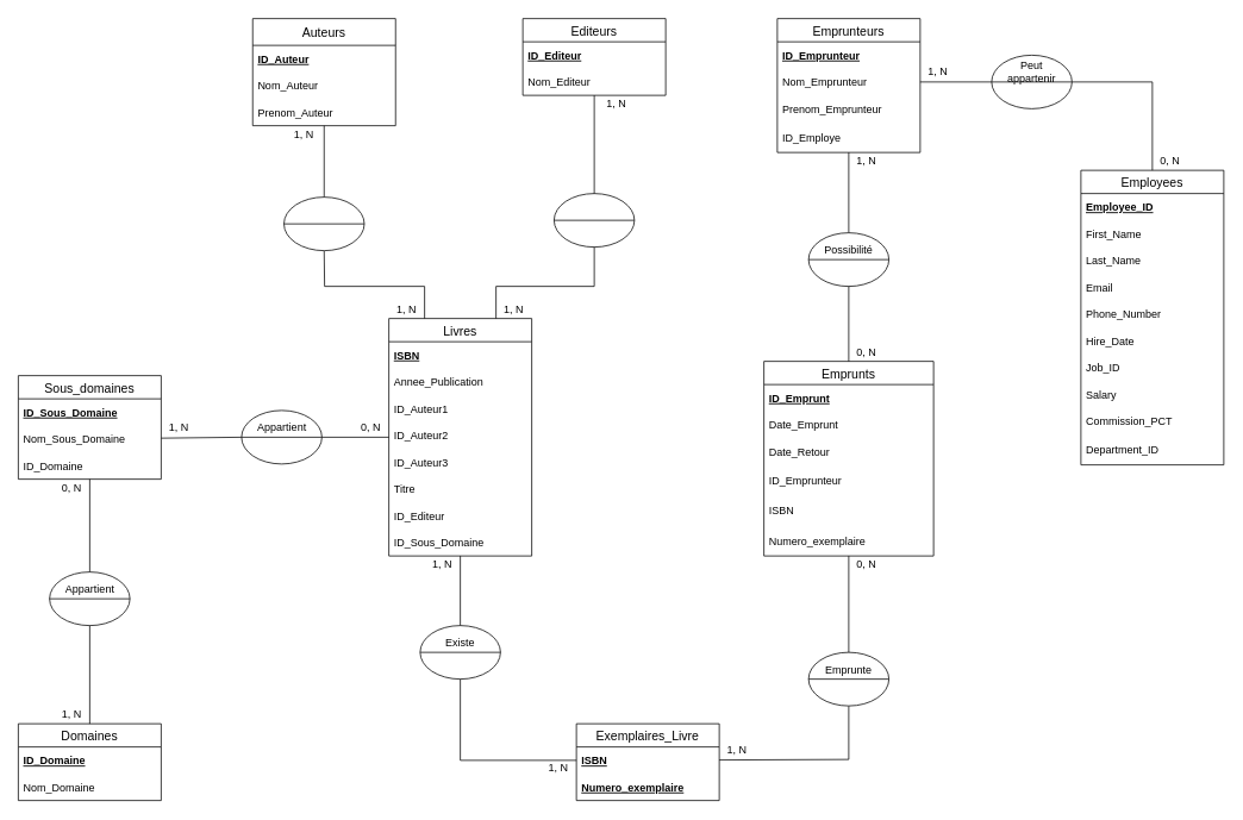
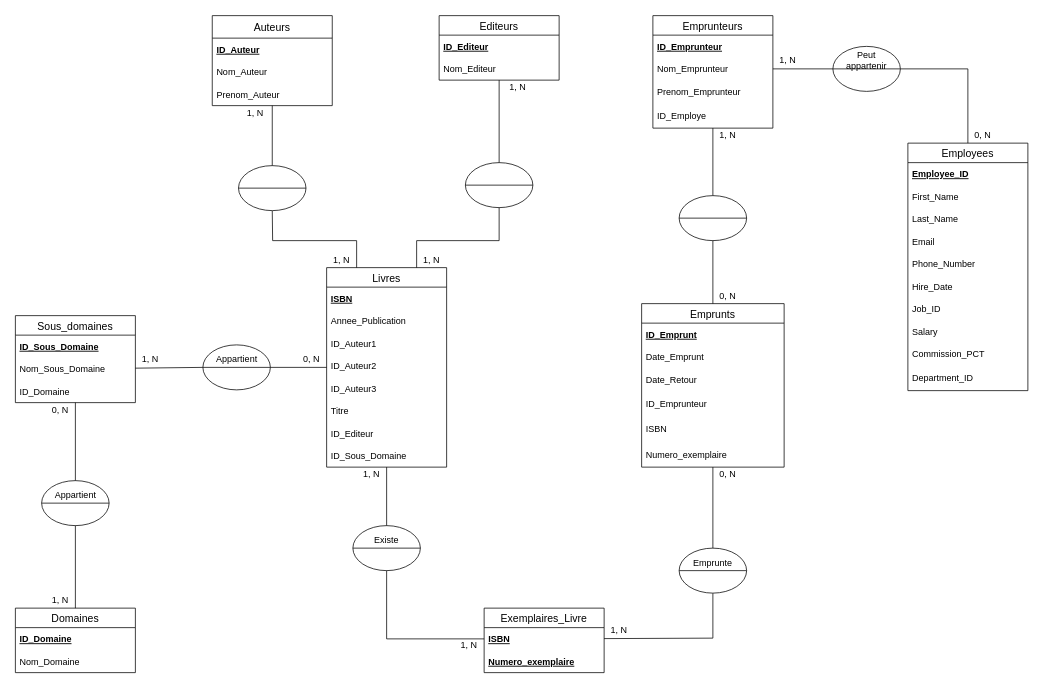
- <mxCell id="81" value="Possibilité" style="text;html=1;strokeColor=none;fillColor=none;align=center;verticalAlign=middle;whiteSpace=wrap;rounded=0;" parent="1" vertex="1"><mxGeometry x="930" y="270" width="40" height="20" as="geometry" /></mxCell>
